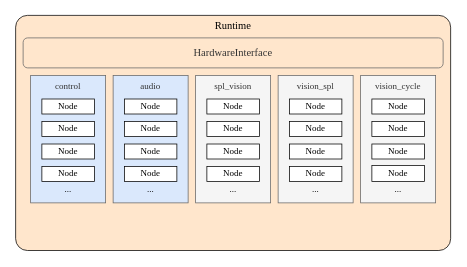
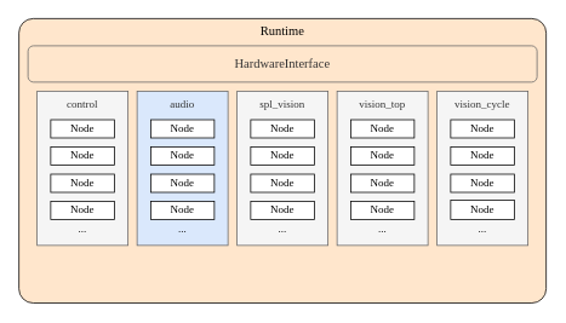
- <mxCell id="36" value="vision_spl" style="rounded=0;whiteSpace=wrap;html=1;verticalAlign=top;fillColor=#f5f5f5;fontColor=#333333;strokeColor=#666666;fontFamily=Fira Code;fontSource=https%3A%2F%2Ffonts.googleapis.com%2Fcss%3Ffamily%3DFira%2BCode;spacingTop=1;" parent="1" vertex="1"><mxGeometry x="370" y="100" width="100" height="170" as="geometry" /></mxCell>
+ <mxCell id="36" value="vision_top" style="rounded=0;whiteSpace=wrap;html=1;verticalAlign=top;fillColor=#f5f5f5;fontColor=#333333;strokeColor=#666666;fontFamily=Fira Code;fontSource=https%3A%2F%2Ffonts.googleapis.com%2Fcss%3Ffamily%3DFira%2BCode;spacingTop=1;" parent="1" vertex="1"><mxGeometry x="370" y="100" width="100" height="170" as="geometry" /></mxCell>
- <mxCell id="11" value="&lt;div&gt;&lt;font data-font-src=&quot;https://fonts.googleapis.com/css?family=Fira+Code&quot;&gt;control&lt;/font&gt;&lt;/div&gt;" style="rounded=0;whiteSpace=wrap;html=1;verticalAlign=top;fillColor=#dae8fc;fontColor=#333333;strokeColor=#666666;fontFamily=Fira Code;fontSource=https%3A%2F%2Ffonts.googleapis.com%2Fcss%3Ffamily%3DFira%2BCode;spacingTop=1;" parent="1" vertex="1"><mxGeometry x="40" y="100" width="100" height="170" as="geometry" /></mxCell>
+ <mxCell id="11" value="&lt;div&gt;&lt;font data-font-src=&quot;https://fonts.googleapis.com/css?family=Fira+Code&quot;&gt;control&lt;/font&gt;&lt;/div&gt;" style="rounded=0;whiteSpace=wrap;html=1;verticalAlign=top;fillColor=#f5f5f5;fontColor=#333333;strokeColor=#666666;fontFamily=Fira Code;fontSource=https%3A%2F%2Ffonts.googleapis.com%2Fcss%3Ffamily%3DFira%2BCode;spacingTop=1;" parent="1" vertex="1"><mxGeometry x="40" y="100" width="100" height="170" as="geometry" /></mxCell>
